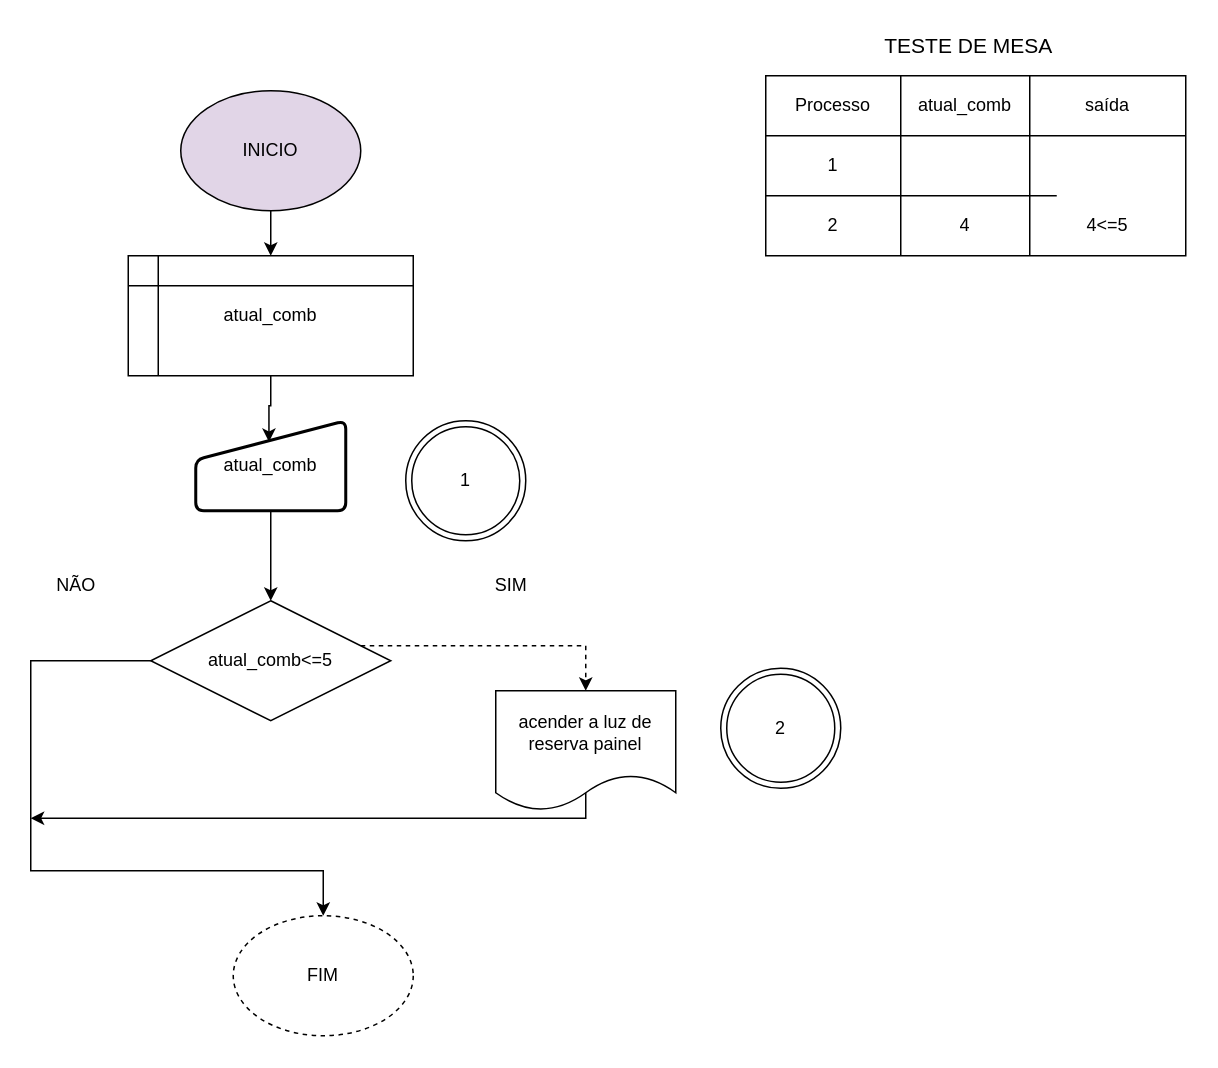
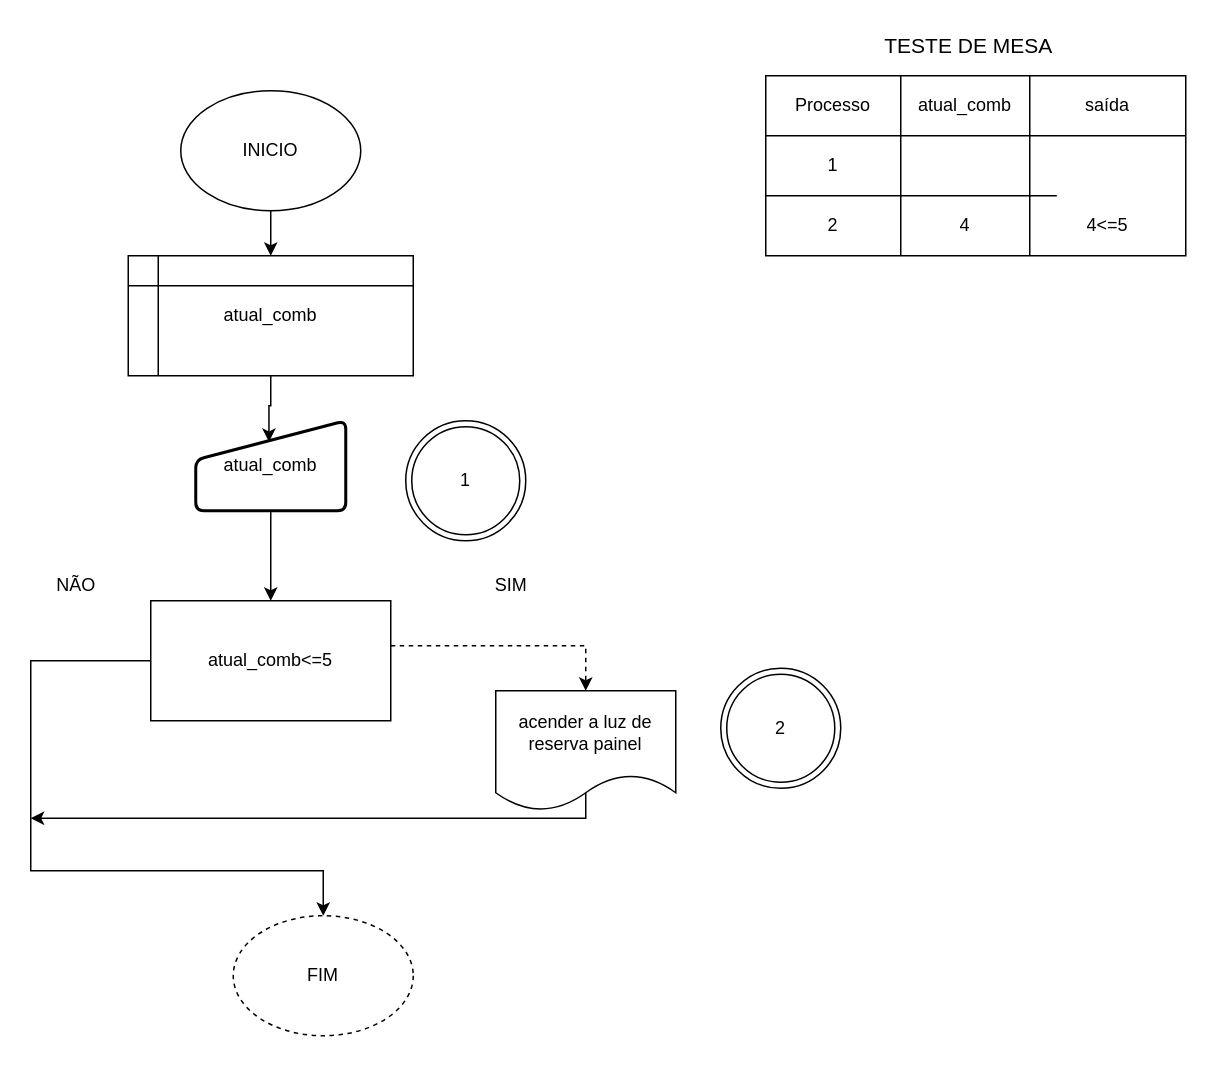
- <mxCell id="3" value="INICIO" style="ellipse;whiteSpace=wrap;html=1;fillColor=#e1d5e7;" vertex="1" parent="1"><mxGeometry x="120" y="60" width="120" height="80" as="geometry" /></mxCell>
+ <mxCell id="3" value="INICIO" style="ellipse;whiteSpace=wrap;html=1;" vertex="1" parent="1"><mxGeometry x="120" y="60" width="120" height="80" as="geometry" /></mxCell>
- <mxCell id="11" value="atual_comb&amp;lt;=5" style="rhombus;whiteSpace=wrap;html=1;" vertex="1" parent="1"><mxGeometry x="100" y="400" width="160" height="80" as="geometry" /></mxCell>
+ <mxCell id="11" value="atual_comb&amp;lt;=5" style="whiteSpace=wrap;html=1;rounded=0;" vertex="1" parent="1"><mxGeometry x="100" y="400" width="160" height="80" as="geometry" /></mxCell>
